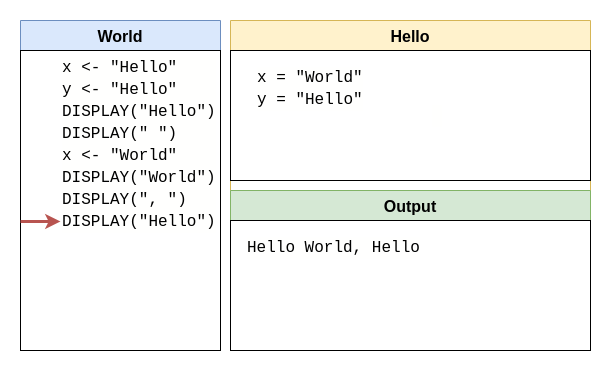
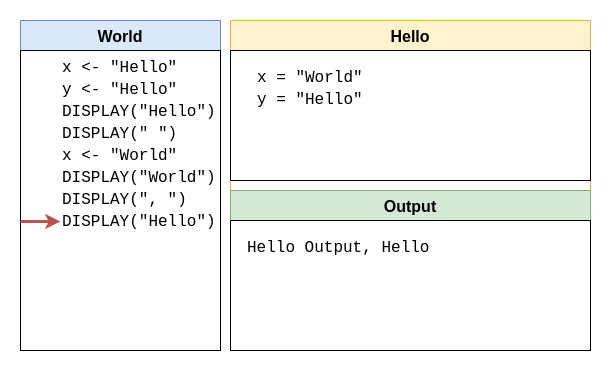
- <mxCell id="12" value="&lt;div style=&quot;background-color: rgb(255 , 255 , 254) ; font-family: &amp;#34;source code pro&amp;#34; , &amp;#34;monaco&amp;#34; , &amp;#34;menlo&amp;#34; , &amp;#34;consolas&amp;#34; , &amp;#34;courier new&amp;#34; , monospace , &amp;#34;consolas&amp;#34; , &amp;#34;courier new&amp;#34; , monospace ; font-weight: normal ; line-height: 22px&quot;&gt;&lt;div&gt;Hello&amp;nbsp;World,&amp;nbsp;Hello&lt;/div&gt;&lt;/div&gt;" style="text;html=1;strokeColor=none;fillColor=none;align=left;verticalAlign=top;whiteSpace=wrap;rounded=0;fontFamily=Courier New;fontSize=16;fontStyle=1" parent="10" vertex="1"><mxGeometry x="15" y="40" width="335" height="110" as="geometry" /></mxCell>
+ <mxCell id="12" value="&lt;div style=&quot;background-color: rgb(255 , 255 , 254) ; font-family: &amp;#34;source code pro&amp;#34; , &amp;#34;monaco&amp;#34; , &amp;#34;menlo&amp;#34; , &amp;#34;consolas&amp;#34; , &amp;#34;courier new&amp;#34; , monospace , &amp;#34;consolas&amp;#34; , &amp;#34;courier new&amp;#34; , monospace ; font-weight: normal ; line-height: 22px&quot;&gt;&lt;div&gt;Hello&amp;nbsp;Output,&amp;nbsp;Hello&lt;/div&gt;&lt;/div&gt;" style="text;html=1;strokeColor=none;fillColor=none;align=left;verticalAlign=top;whiteSpace=wrap;rounded=0;fontFamily=Courier New;fontSize=16;fontStyle=1" parent="10" vertex="1"><mxGeometry x="15" y="40" width="335" height="110" as="geometry" /></mxCell>
